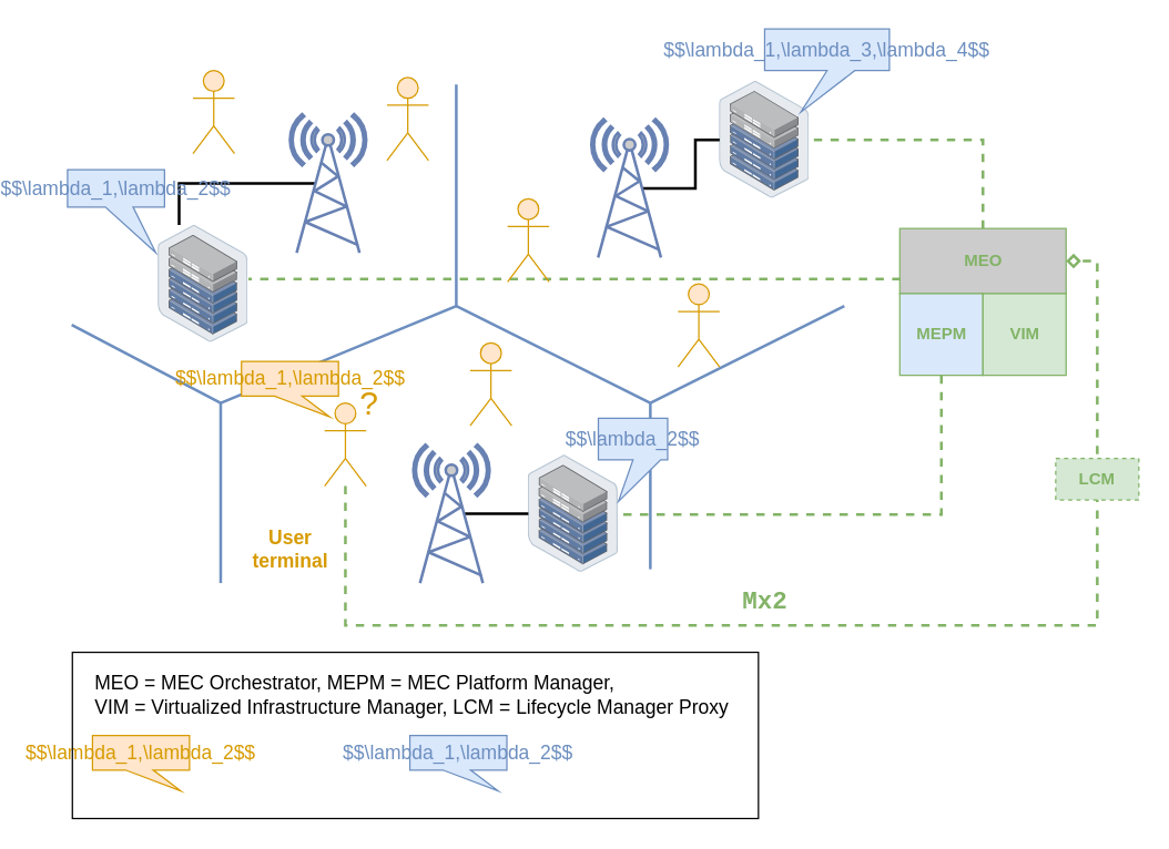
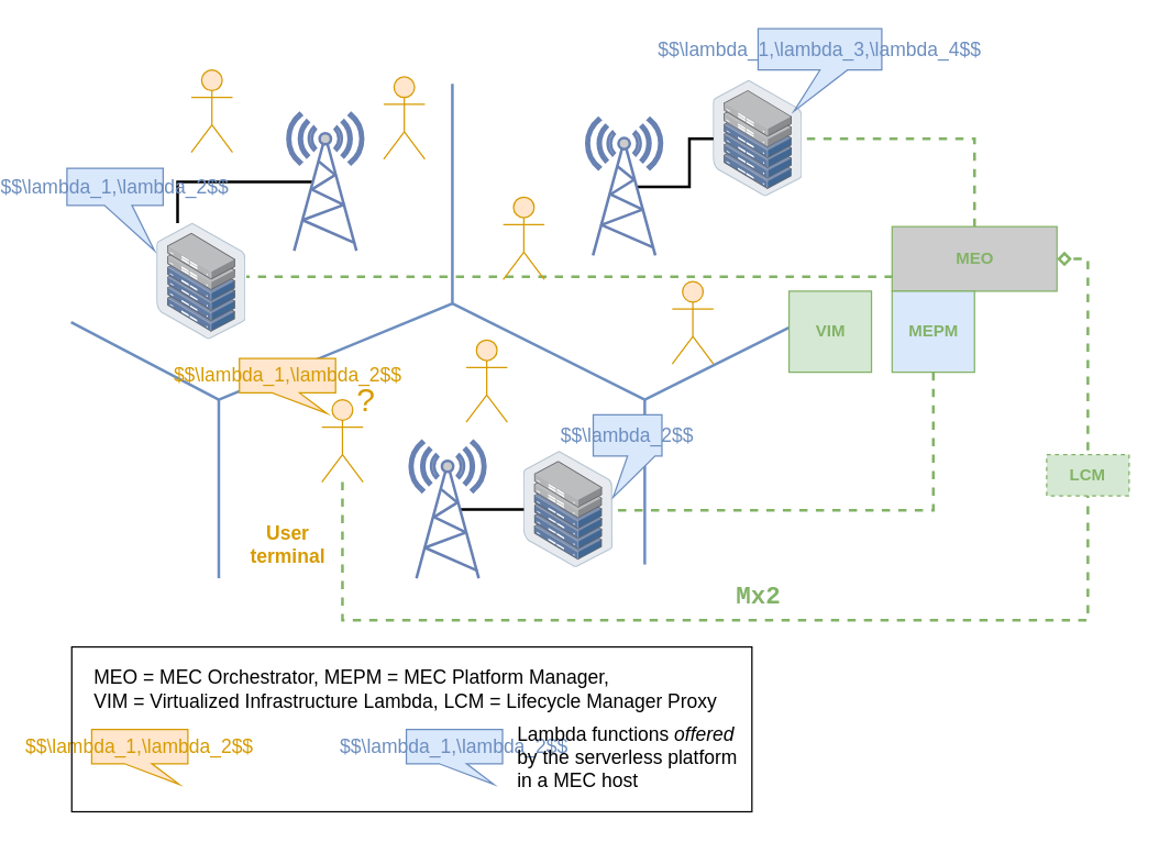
- <mxCell id="24" value="VIM" style="rounded=0;whiteSpace=wrap;html=1;fillColor=#d5e8d4;strokeColor=#82b366;fontColor=#82B366;fontStyle=1" vertex="1" parent="1"><mxGeometry x="680.5" y="211.5" width="60" height="59" as="geometry" /></mxCell>
+ <mxCell id="24" value="VIM" style="rounded=0;whiteSpace=wrap;html=1;fillColor=#d5e8d4;strokeColor=#82b366;fontColor=#82B366;fontStyle=1" vertex="1" parent="1"><mxGeometry x="545.5" y="211.5" width="60" height="59" as="geometry" /></mxCell>
- <mxCell id="36" value="MEO = MEC Orchestrator, MEPM = MEC Platform Manager,&lt;br&gt;VIM = Virtualized Infrastructure Manager, LCM = Lifecycle Manager Proxy" style="text;html=1;strokeColor=none;fillColor=none;align=left;verticalAlign=middle;whiteSpace=wrap;rounded=0;fontSize=14;" vertex="1" parent="1"><mxGeometry x="38" y="480.5" width="575" height="40" as="geometry" /></mxCell>
+ <mxCell id="36" value="MEO = MEC Orchestrator, MEPM = MEC Platform Manager,&lt;br&gt;VIM = Virtualized Infrastructure Lambda, LCM = Lifecycle Manager Proxy" style="text;html=1;strokeColor=none;fillColor=none;align=left;verticalAlign=middle;whiteSpace=wrap;rounded=0;fontSize=14;" vertex="1" parent="1"><mxGeometry x="38" y="480.5" width="575" height="40" as="geometry" /></mxCell>
+ <mxCell id="40" value="Lambda functions &lt;i&gt;offered&lt;/i&gt; by the serverless platform in a MEC host" style="text;html=1;strokeColor=none;fillColor=none;align=left;verticalAlign=middle;whiteSpace=wrap;rounded=0;fontSize=14;" vertex="1" parent="1"><mxGeometry x="345.5" y="530.5" width="163" height="40" as="geometry" /></mxCell>
